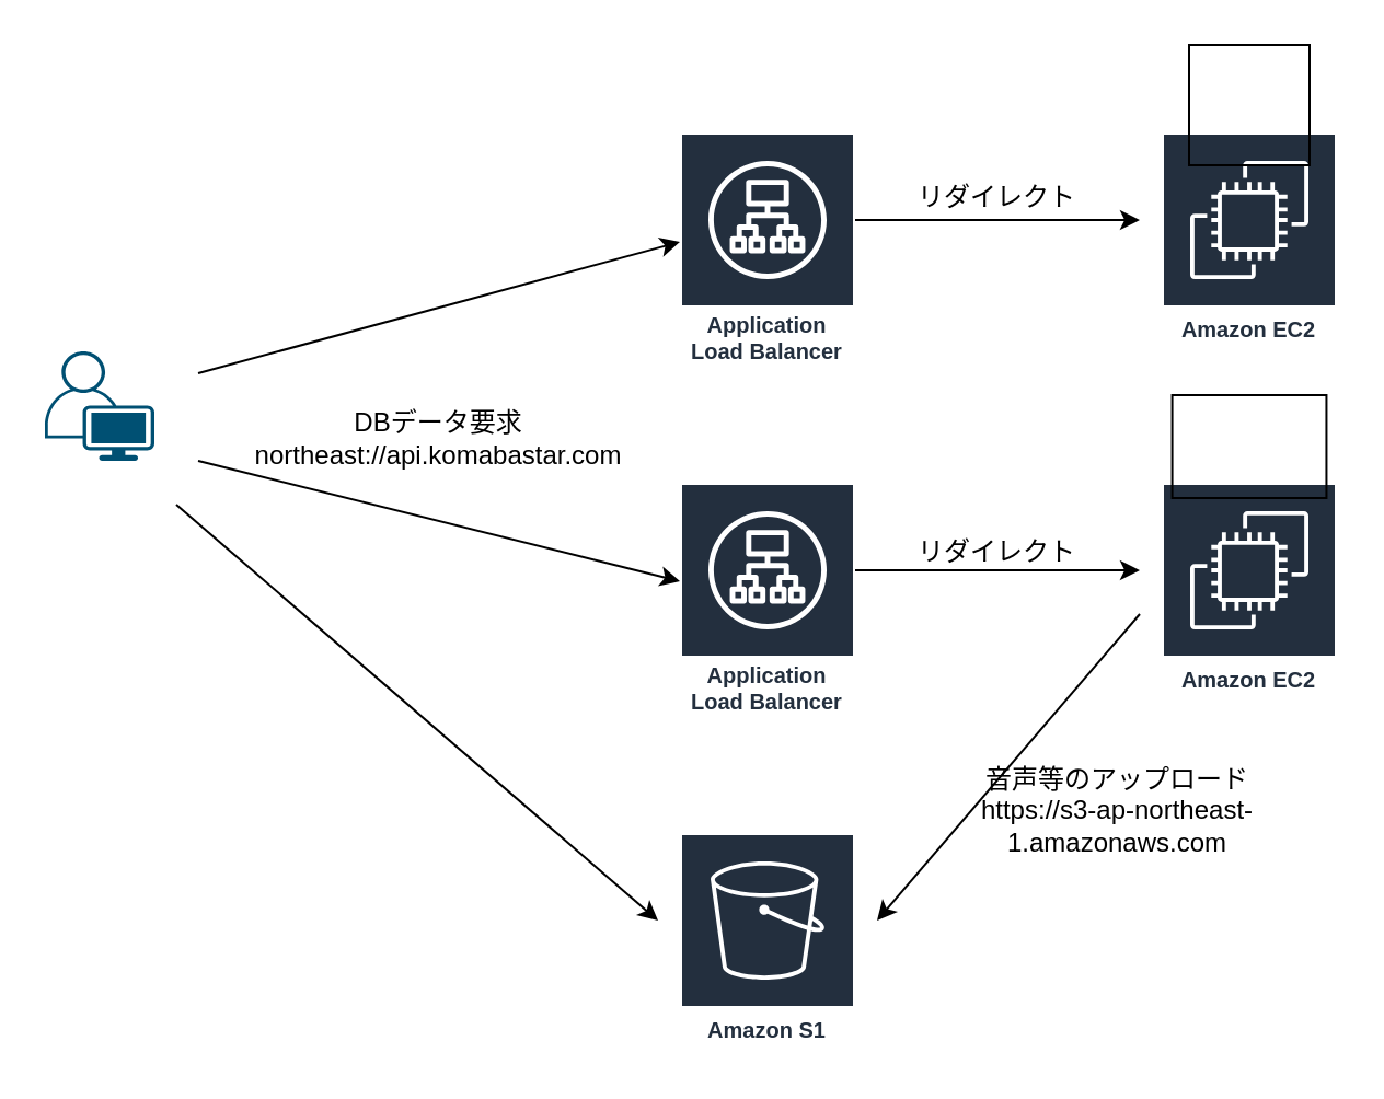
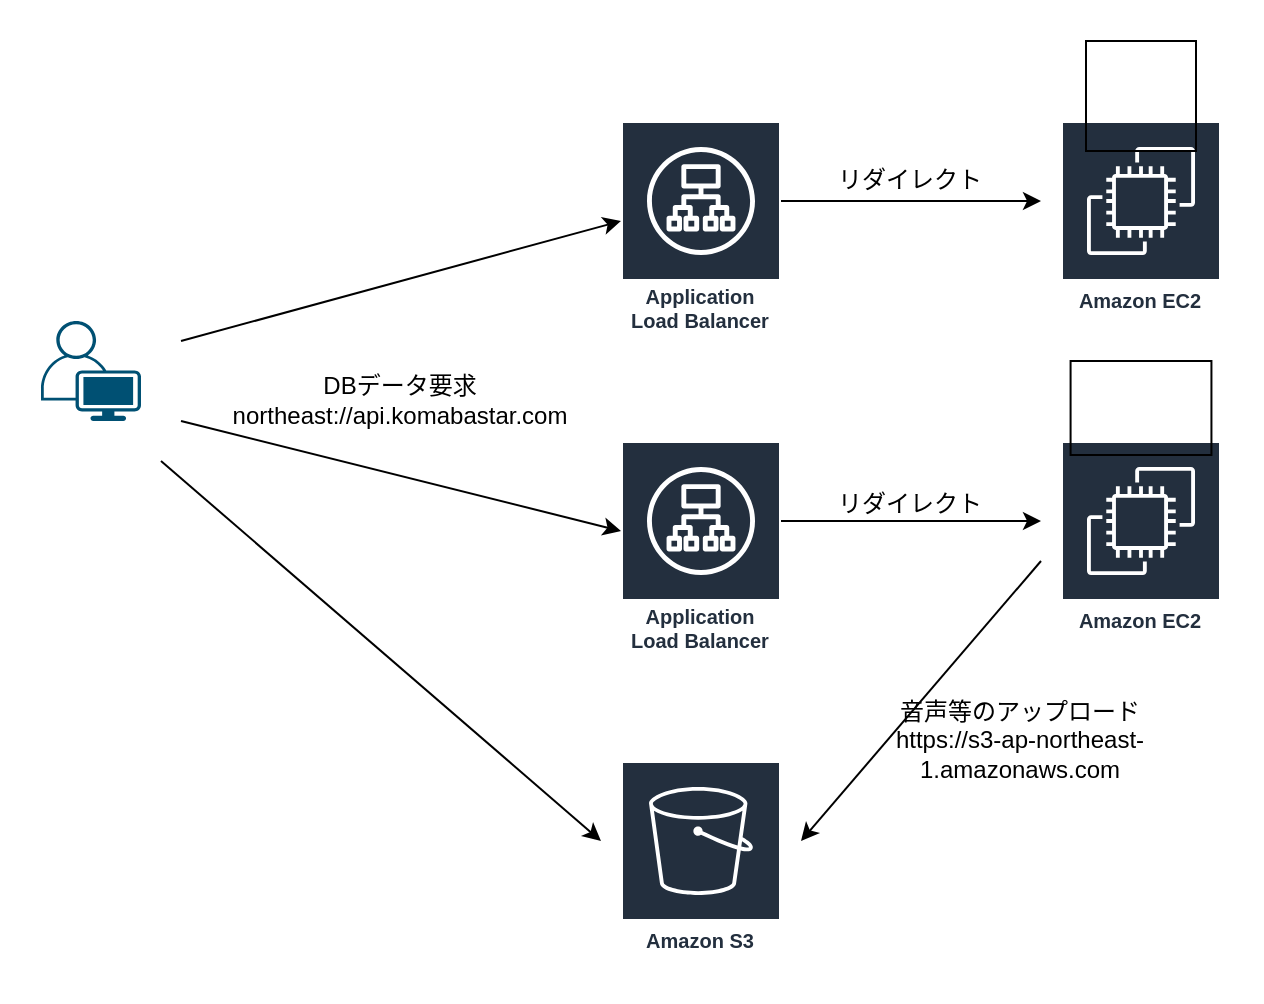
- <mxCell id="13" value="Amazon S1" style="outlineConnect=0;fontColor=#232F3E;gradientColor=none;strokeColor=#ffffff;fillColor=#232F3E;dashed=0;verticalLabelPosition=middle;verticalAlign=bottom;align=center;html=1;whiteSpace=wrap;fontSize=10;fontStyle=1;spacing=3;shape=mxgraph.aws4.productIcon;prIcon=mxgraph.aws4.s3;" vertex="1" parent="1"><mxGeometry x="310" y="380" width="80" height="100" as="geometry" /></mxCell>
+ <mxCell id="13" value="Amazon S3" style="outlineConnect=0;fontColor=#232F3E;gradientColor=none;strokeColor=#ffffff;fillColor=#232F3E;dashed=0;verticalLabelPosition=middle;verticalAlign=bottom;align=center;html=1;whiteSpace=wrap;fontSize=10;fontStyle=1;spacing=3;shape=mxgraph.aws4.productIcon;prIcon=mxgraph.aws4.s3;" vertex="1" parent="1"><mxGeometry x="310" y="380" width="80" height="100" as="geometry" /></mxCell>
